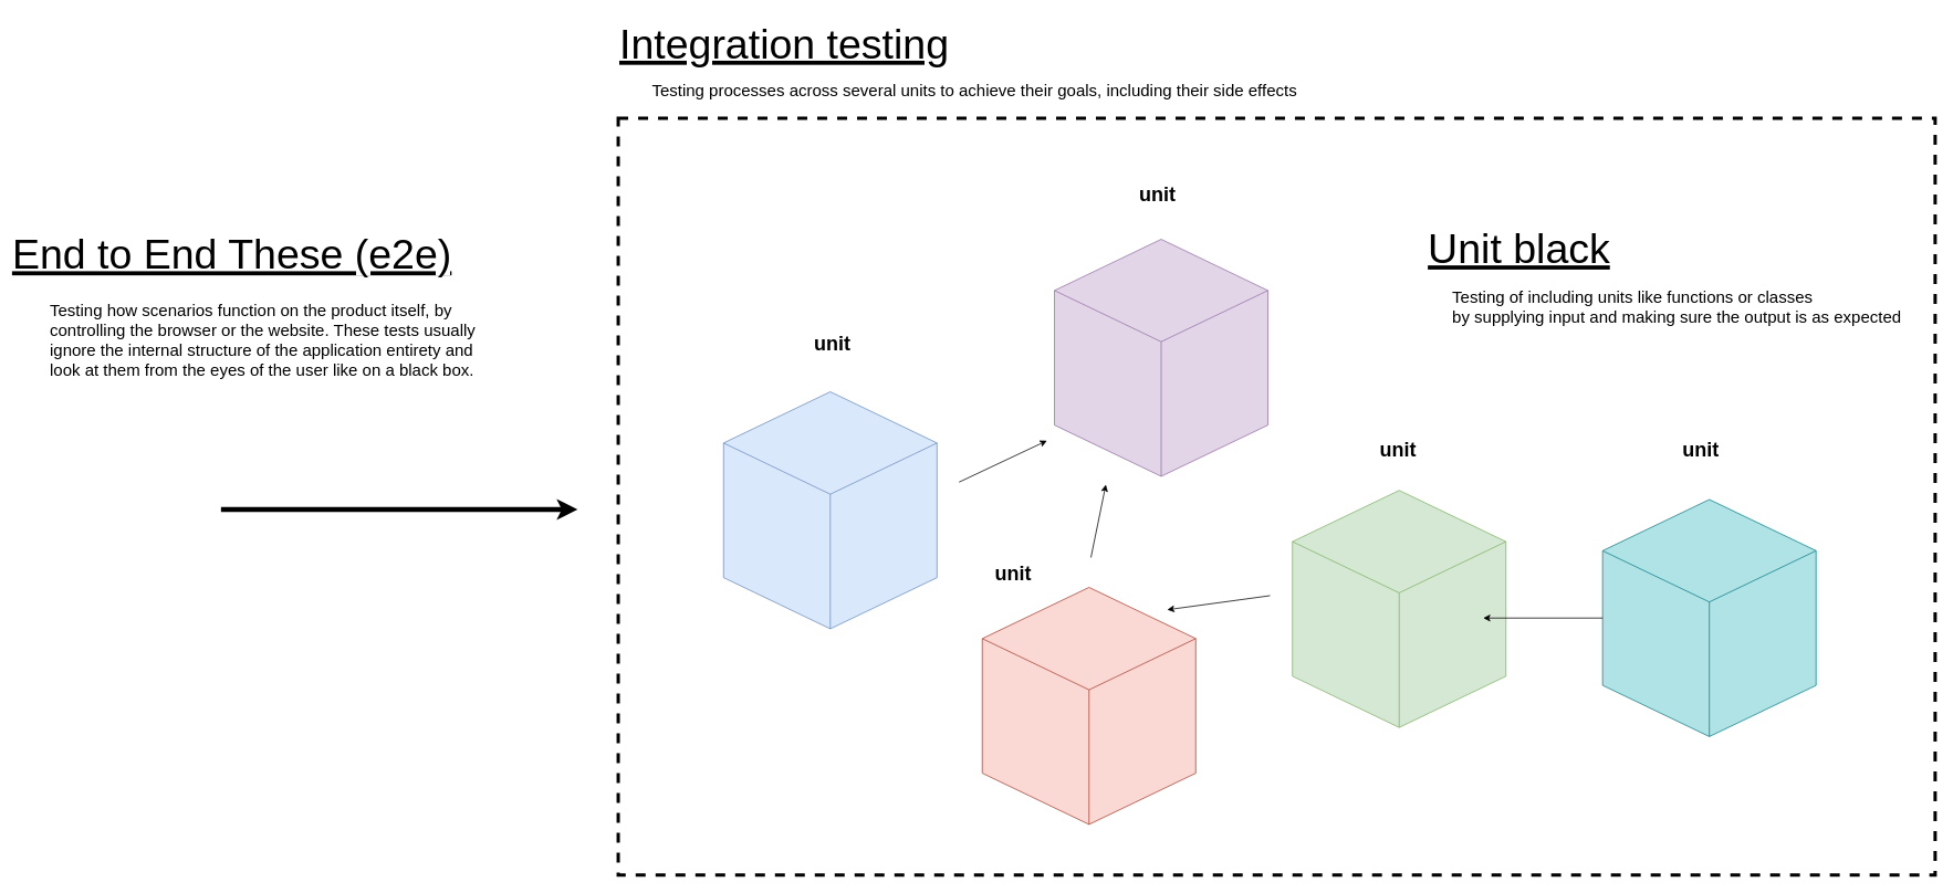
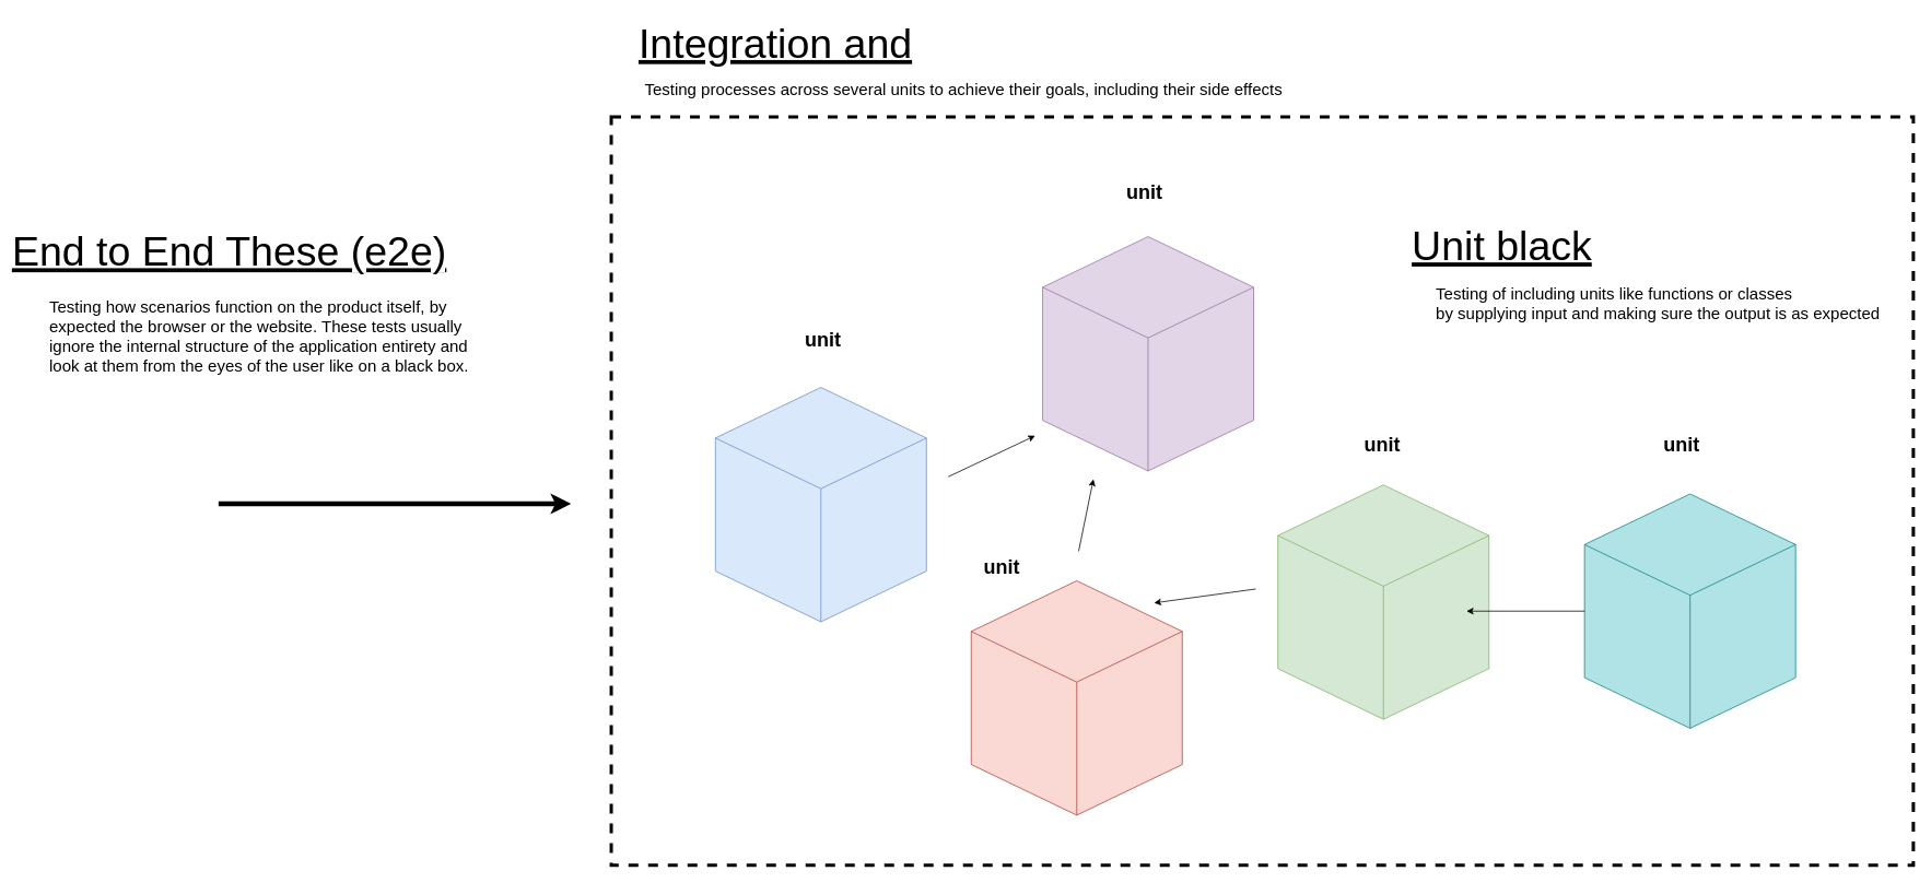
- <mxCell id="14" value="Integration testing" style="text;html=1;align=center;verticalAlign=middle;resizable=0;points=[];autosize=1;strokeColor=none;fontSize=50;fontStyle=4" vertex="1" parent="1"><mxGeometry x="741" y="20" width="407" height="64" as="geometry" /></mxCell>
+ <mxCell id="14" value="Integration and" style="text;html=1;align=center;verticalAlign=middle;resizable=0;points=[];autosize=1;strokeColor=none;fontSize=50;fontStyle=4" vertex="1" parent="1"><mxGeometry x="741" y="20" width="407" height="64" as="geometry" /></mxCell>
- <mxCell id="21" value="Testing how scenarios function on the product itself, by controlling the browser or the website. These tests usually ignore the internal structure of the application entirety and look at them from the eyes of the user like on a black box." style="text;whiteSpace=wrap;html=1;fontSize=20;" vertex="1" parent="1"><mxGeometry x="58.002" y="354.999" width="540" height="107" as="geometry" /></mxCell>
+ <mxCell id="21" value="Testing how scenarios function on the product itself, by expected the browser or the website. These tests usually ignore the internal structure of the application entirety and look at them from the eyes of the user like on a black box." style="text;whiteSpace=wrap;html=1;fontSize=20;" vertex="1" parent="1"><mxGeometry x="58.002" y="354.999" width="540" height="107" as="geometry" /></mxCell>
